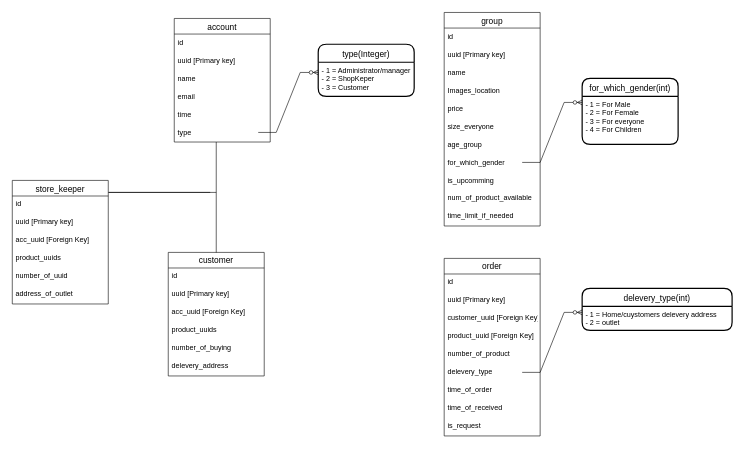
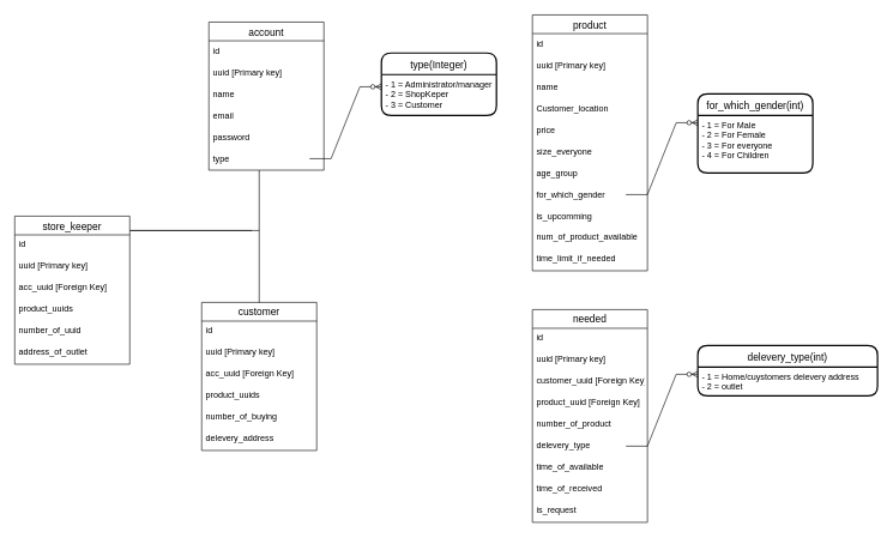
- <mxCell id="12" value="group" style="swimlane;fontStyle=0;childLayout=stackLayout;horizontal=1;startSize=26;horizontalStack=0;resizeParent=1;resizeParentMax=0;resizeLast=0;collapsible=1;marginBottom=0;align=center;fontSize=14;" vertex="1" parent="1"><mxGeometry x="740" y="20" width="160" height="356" as="geometry" /></mxCell>
+ <mxCell id="12" value="product" style="swimlane;fontStyle=0;childLayout=stackLayout;horizontal=1;startSize=26;horizontalStack=0;resizeParent=1;resizeParentMax=0;resizeLast=0;collapsible=1;marginBottom=0;align=center;fontSize=14;" vertex="1" parent="1"><mxGeometry x="740" y="20" width="160" height="356" as="geometry" /></mxCell>
- <mxCell id="16" value="Images_location" style="text;strokeColor=none;fillColor=none;spacingLeft=4;spacingRight=4;overflow=hidden;rotatable=0;points=[[0,0.5],[1,0.5]];portConstraint=eastwest;fontSize=12;" vertex="1" parent="12"><mxGeometry y="116" width="160" height="30" as="geometry" /></mxCell>
+ <mxCell id="16" value="Customer_location" style="text;strokeColor=none;fillColor=none;spacingLeft=4;spacingRight=4;overflow=hidden;rotatable=0;points=[[0,0.5],[1,0.5]];portConstraint=eastwest;fontSize=12;" vertex="1" parent="12"><mxGeometry y="116" width="160" height="30" as="geometry" /></mxCell>
- <mxCell id="7" value="time" style="text;strokeColor=none;fillColor=none;spacingLeft=4;spacingRight=4;overflow=hidden;rotatable=0;points=[[0,0.5],[1,0.5]];portConstraint=eastwest;fontSize=12;" vertex="1" parent="2"><mxGeometry y="146" width="160" height="30" as="geometry" /></mxCell>
+ <mxCell id="7" value="password" style="text;strokeColor=none;fillColor=none;spacingLeft=4;spacingRight=4;overflow=hidden;rotatable=0;points=[[0,0.5],[1,0.5]];portConstraint=eastwest;fontSize=12;" vertex="1" parent="2"><mxGeometry y="146" width="160" height="30" as="geometry" /></mxCell>
- <mxCell id="43" value="order" style="swimlane;fontStyle=0;childLayout=stackLayout;horizontal=1;startSize=26;horizontalStack=0;resizeParent=1;resizeParentMax=0;resizeLast=0;collapsible=1;marginBottom=0;align=center;fontSize=14;" vertex="1" parent="1"><mxGeometry x="740" y="430" width="160" height="296" as="geometry" /></mxCell>
+ <mxCell id="43" value="needed" style="swimlane;fontStyle=0;childLayout=stackLayout;horizontal=1;startSize=26;horizontalStack=0;resizeParent=1;resizeParentMax=0;resizeLast=0;collapsible=1;marginBottom=0;align=center;fontSize=14;" vertex="1" parent="1"><mxGeometry x="740" y="430" width="160" height="296" as="geometry" /></mxCell>
- <mxCell id="50" value="time_of_order" style="text;strokeColor=none;fillColor=none;spacingLeft=4;spacingRight=4;overflow=hidden;rotatable=0;points=[[0,0.5],[1,0.5]];portConstraint=eastwest;fontSize=12;" vertex="1" parent="43"><mxGeometry y="206" width="160" height="30" as="geometry" /></mxCell>
+ <mxCell id="50" value="time_of_available" style="text;strokeColor=none;fillColor=none;spacingLeft=4;spacingRight=4;overflow=hidden;rotatable=0;points=[[0,0.5],[1,0.5]];portConstraint=eastwest;fontSize=12;" vertex="1" parent="43"><mxGeometry y="206" width="160" height="30" as="geometry" /></mxCell>
